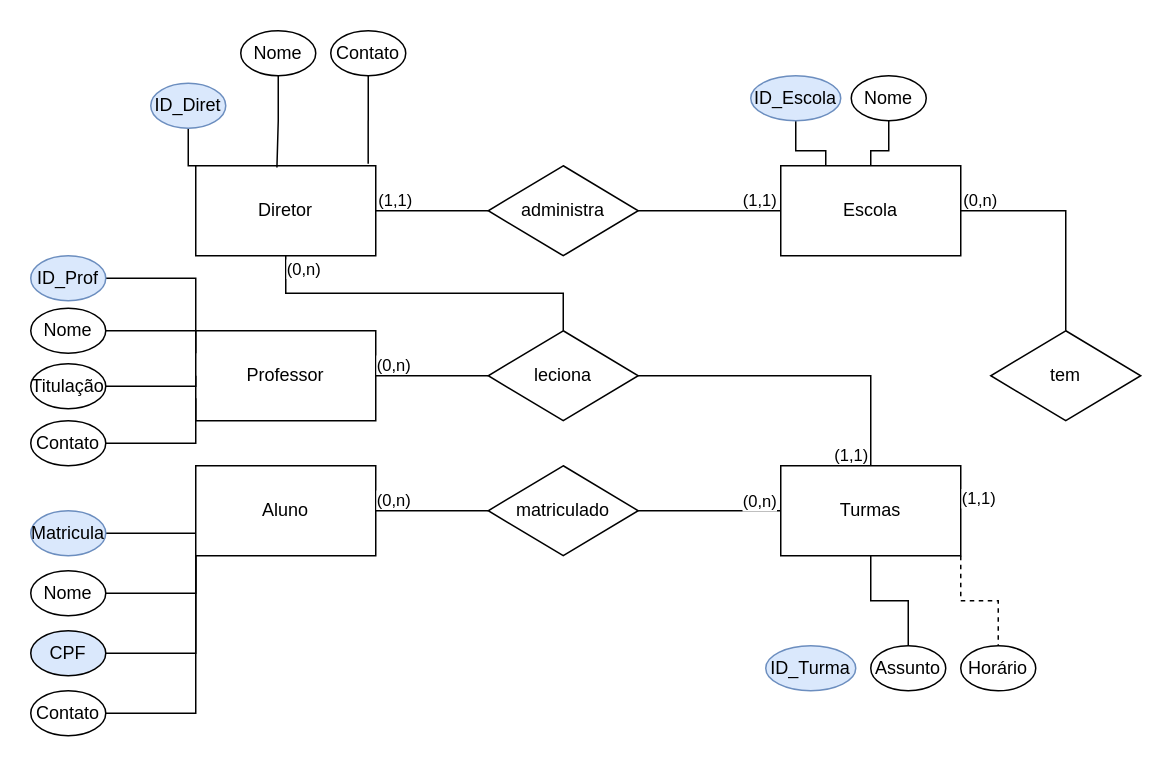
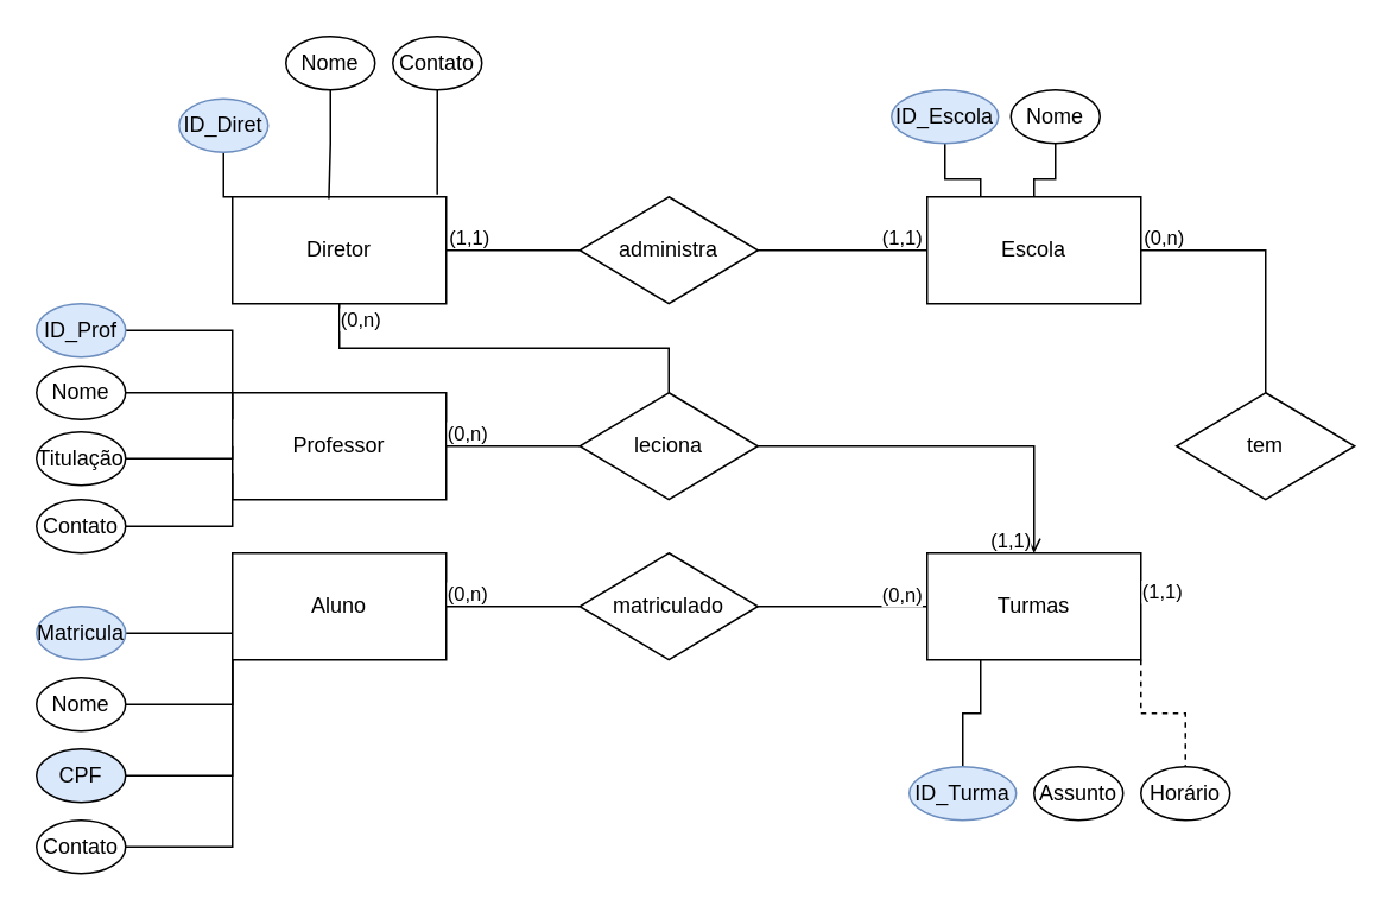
- <mxCell id="22" style="edgeStyle=orthogonalEdgeStyle;rounded=0;orthogonalLoop=1;jettySize=auto;html=1;exitX=1;exitY=0.5;exitDx=0;exitDy=0;entryX=0.5;entryY=0;entryDx=0;entryDy=0;endArrow=none;endFill=0;" edge="1" parent="1" source="23" target="15"><mxGeometry relative="1" as="geometry" /></mxCell>
+ <mxCell id="22" style="edgeStyle=orthogonalEdgeStyle;rounded=0;orthogonalLoop=1;jettySize=auto;html=1;exitX=1;exitY=0.5;exitDx=0;exitDy=0;entryX=0.5;entryY=0;entryDx=0;entryDy=0;endArrow=open;endFill=0;" edge="1" parent="1" source="23" target="15"><mxGeometry relative="1" as="geometry" /></mxCell>
+ <mxCell id="55" style="edgeStyle=orthogonalEdgeStyle;rounded=0;orthogonalLoop=1;jettySize=auto;html=1;entryX=0.25;entryY=1;entryDx=0;entryDy=0;endArrow=none;endFill=0;" edge="1" parent="1" source="56" target="15"><mxGeometry relative="1" as="geometry" /></mxCell>
- <mxCell id="58" style="edgeStyle=orthogonalEdgeStyle;rounded=0;orthogonalLoop=1;jettySize=auto;html=1;entryX=0.5;entryY=1;entryDx=0;entryDy=0;endArrow=none;endFill=0;" edge="1" parent="1" source="59" target="15"><mxGeometry relative="1" as="geometry" /></mxCell>
